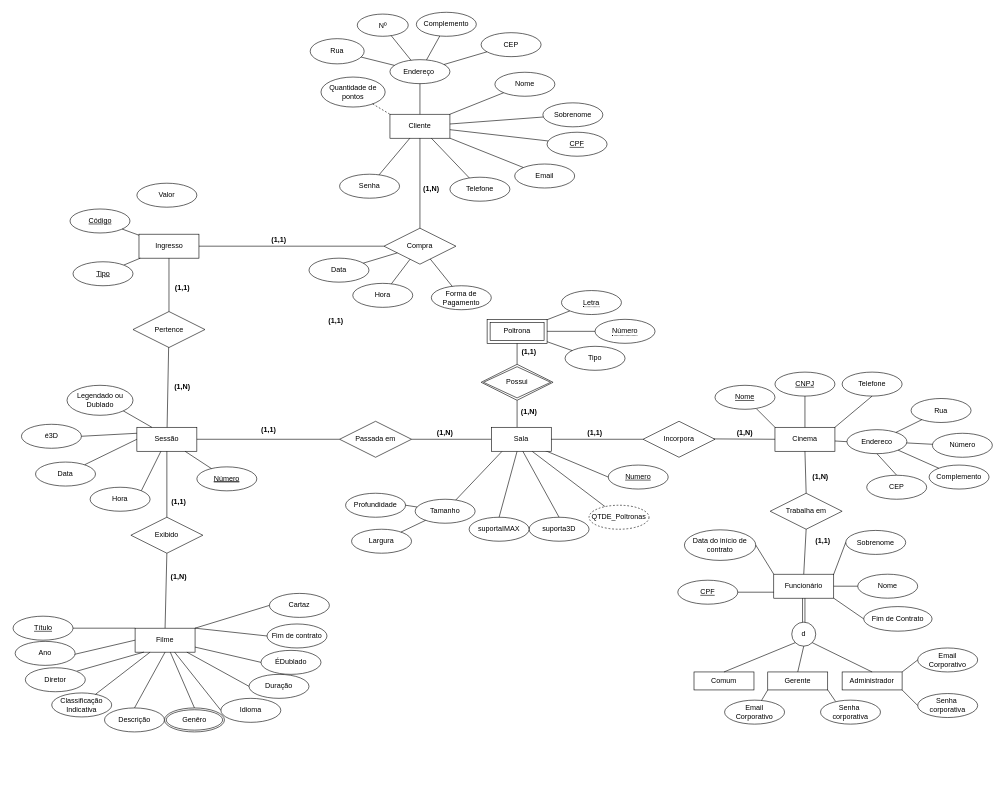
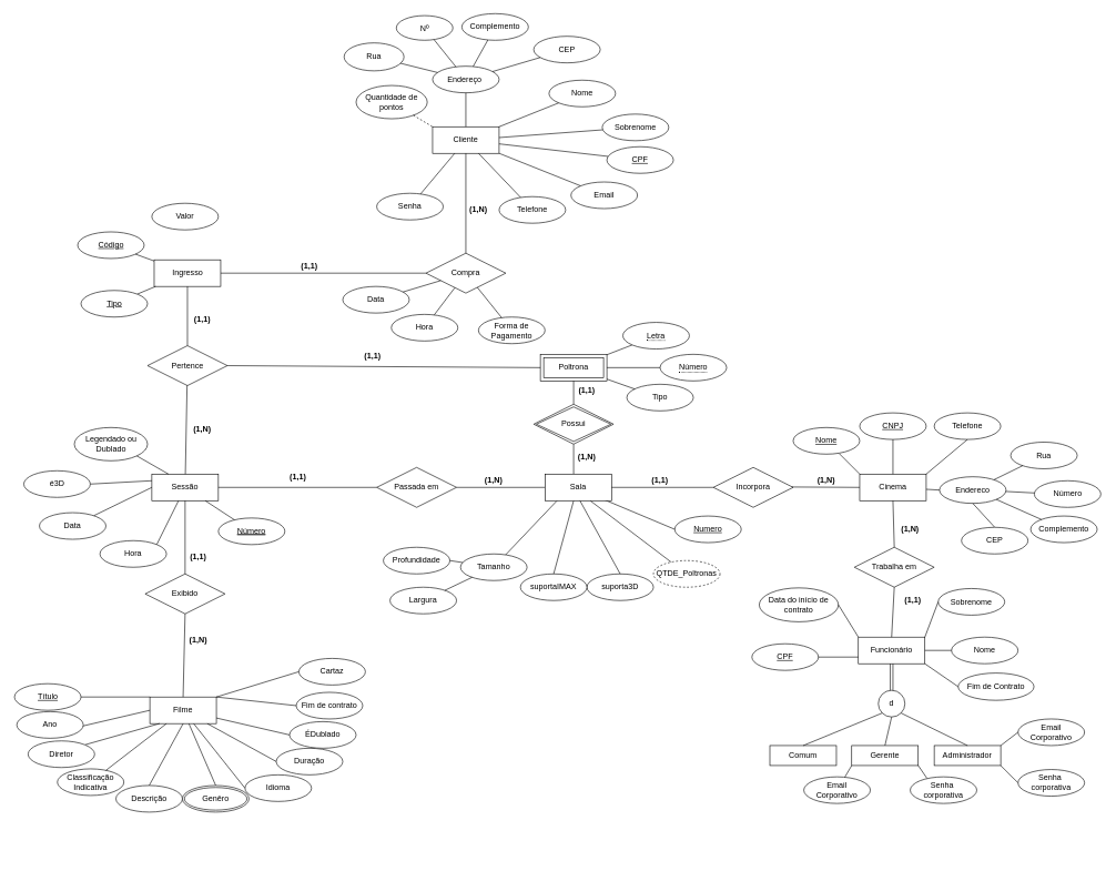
+ <mxCell id="57" value="" style="endArrow=none;html=1;rounded=0;exitX=0;exitY=0.5;exitDx=0;exitDy=0;entryX=1;entryY=0.5;entryDx=0;entryDy=0;" edge="1" parent="1" source="36" target="56"><mxGeometry relative="1" as="geometry"><mxPoint x="361" y="642" as="sourcePoint" /><mxPoint x="521" y="642" as="targetPoint" /></mxGeometry></mxCell>
